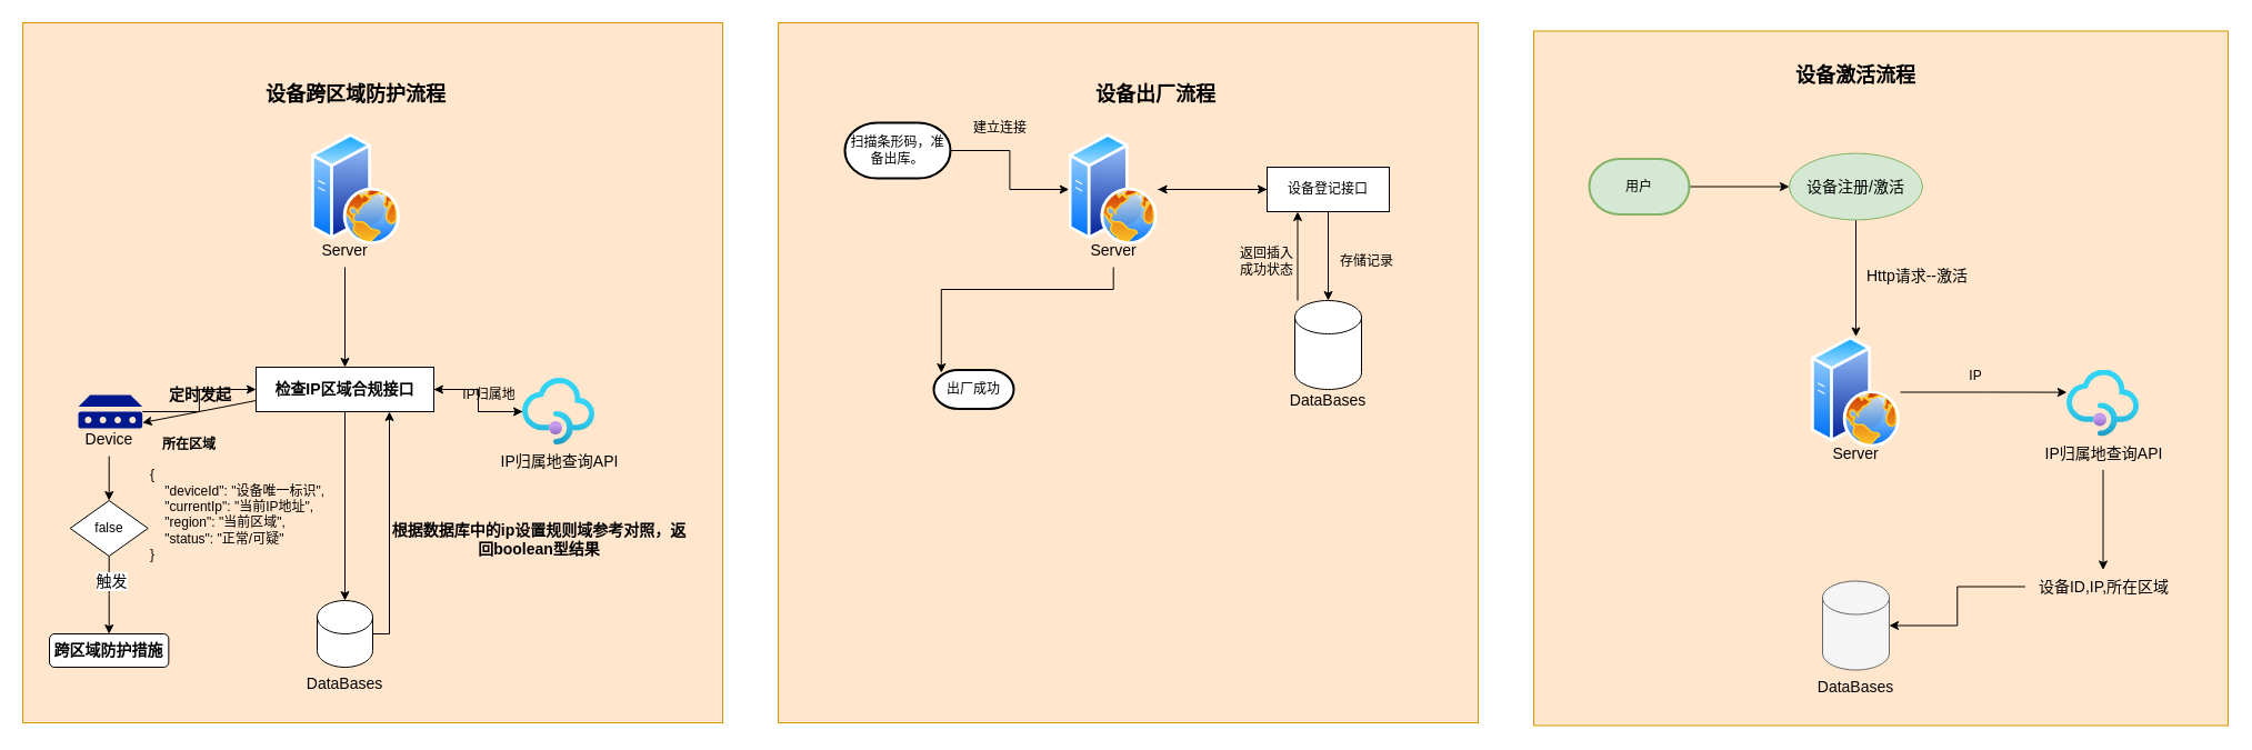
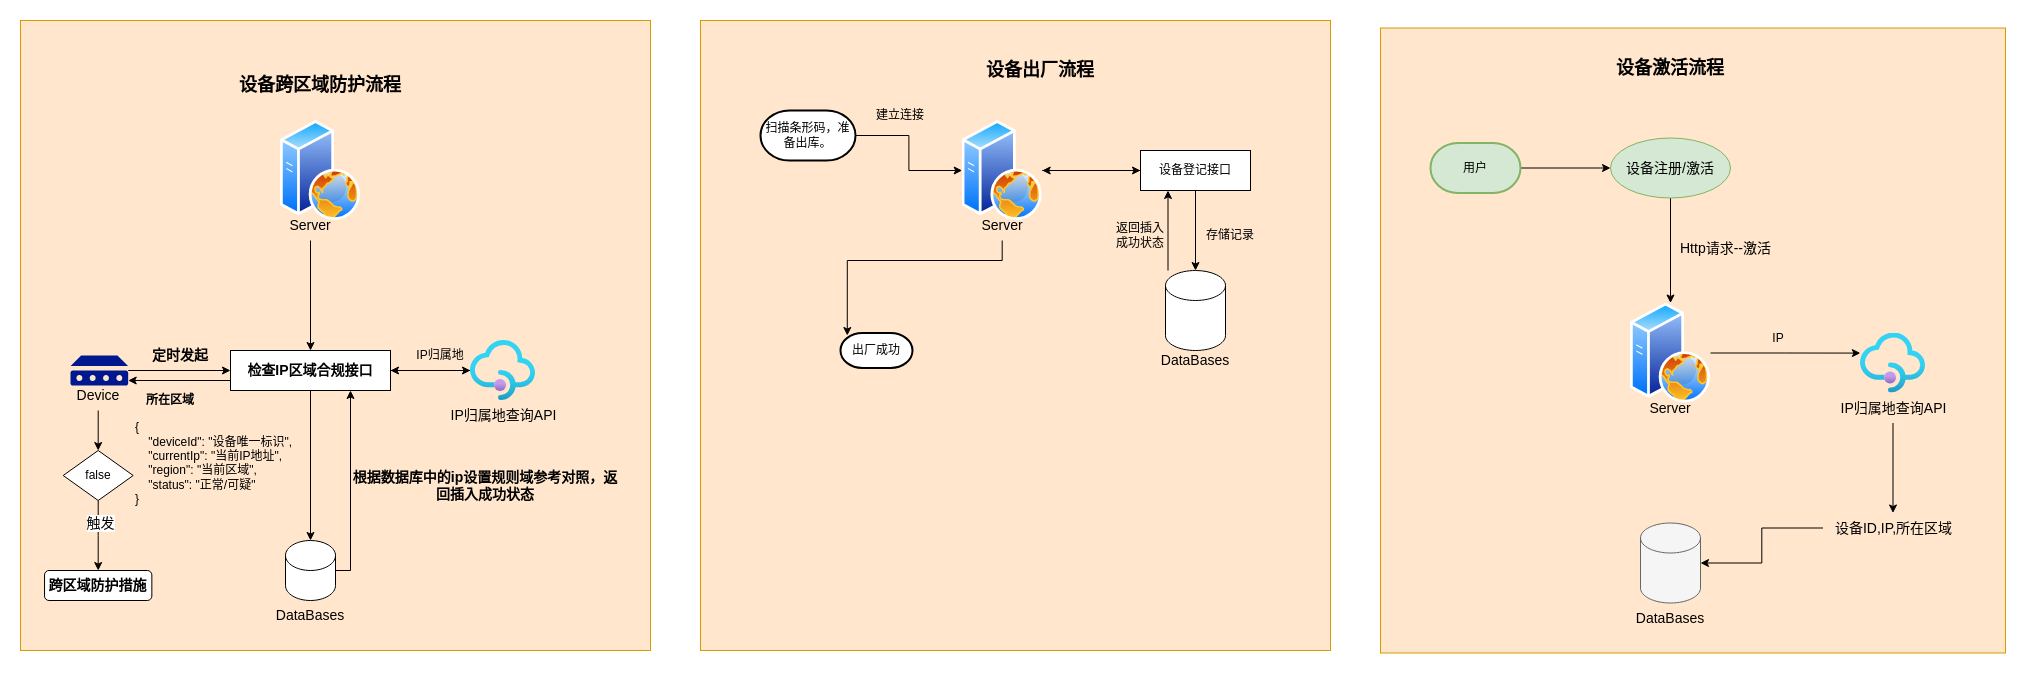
- <mxCell id="48" value="&lt;font face=&quot;Georgia&quot;&gt;&lt;span style=&quot;font-size: 18px;&quot;&gt;&lt;b&gt;设备出厂流程&lt;/b&gt;&lt;/span&gt;&lt;/font&gt;" style="text;html=1;align=center;verticalAlign=middle;whiteSpace=wrap;rounded=0;" vertex="1" parent="1"><mxGeometry x="940" y="70" width="200" height="30" as="geometry" /></mxCell>
+ <mxCell id="48" value="&lt;font face=&quot;Georgia&quot;&gt;&lt;span style=&quot;font-size: 18px;&quot;&gt;&lt;b&gt;设备出厂流程&lt;/b&gt;&lt;/span&gt;&lt;/font&gt;" style="text;html=1;align=center;verticalAlign=middle;whiteSpace=wrap;rounded=0;" vertex="1" parent="1"><mxGeometry x="940" y="55" width="200" height="30" as="geometry" /></mxCell>
- <mxCell id="27" value="&lt;font style=&quot;font-size: 14px;&quot;&gt;&lt;b&gt;检查IP区域合规接口&lt;/b&gt;&lt;/font&gt;" style="rounded=0;whiteSpace=wrap;html=1;" parent="1" vertex="1"><mxGeometry x="230" y="330" width="160" height="40" as="geometry" /></mxCell>
+ <mxCell id="27" value="&lt;font style=&quot;font-size: 14px;&quot;&gt;&lt;b&gt;检查IP区域合规接口&lt;/b&gt;&lt;/font&gt;" style="rounded=0;whiteSpace=wrap;html=1;" parent="1" vertex="1"><mxGeometry x="230" y="350" width="160" height="40" as="geometry" /></mxCell>
- <mxCell id="36" value="&lt;font style=&quot;font-size: 14px;&quot;&gt;&lt;b&gt;根据数据库中的ip设置规则域参考对照，返回boolean型结果&lt;/b&gt;&lt;/font&gt;" style="text;html=1;align=center;verticalAlign=middle;whiteSpace=wrap;rounded=0;" vertex="1" parent="1"><mxGeometry x="350" y="470" width="270" height="30" as="geometry" /></mxCell>
+ <mxCell id="36" value="&lt;font style=&quot;font-size: 14px;&quot;&gt;&lt;b&gt;根据数据库中的ip设置规则域参考对照，返回插入成功状态&lt;/b&gt;&lt;/font&gt;" style="text;html=1;align=center;verticalAlign=middle;whiteSpace=wrap;rounded=0;" vertex="1" parent="1"><mxGeometry x="350" y="470" width="270" height="30" as="geometry" /></mxCell>
